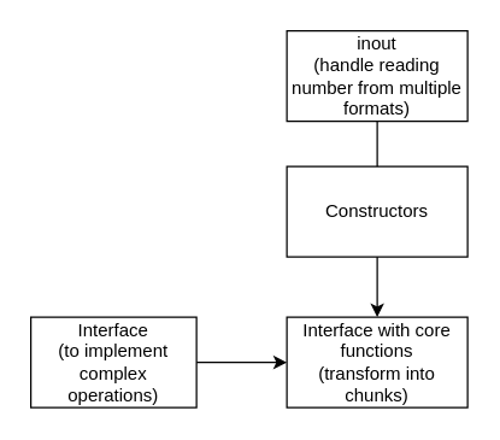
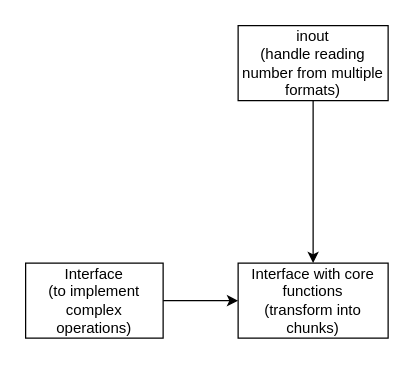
- <mxCell id="7" value="Constructors" style="rounded=0;whiteSpace=wrap;html=1;" vertex="1" parent="1"><mxGeometry x="190" y="110" width="120" height="60" as="geometry" /></mxCell>
